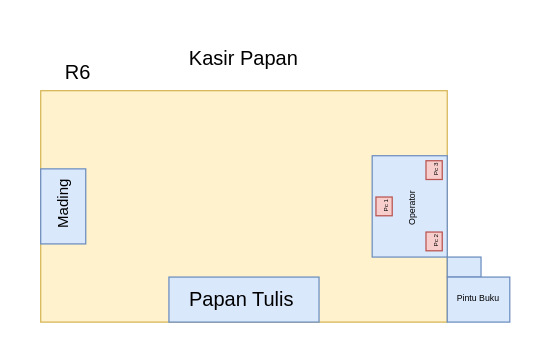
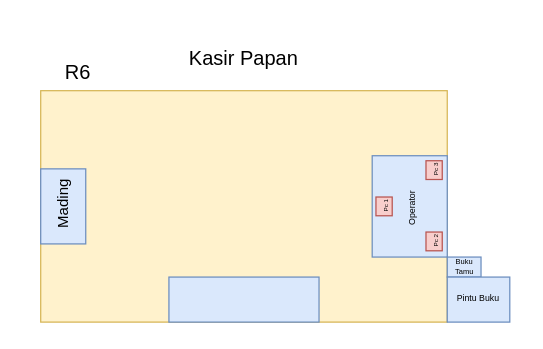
+ <mxCell id="18" value="Buku Tamu" style="text;strokeColor=none;align=center;fillColor=none;html=1;verticalAlign=middle;whiteSpace=wrap;rounded=0;fontSize=6;labelBackgroundColor=none;" vertex="1" parent="1"><mxGeometry x="358.75" y="205" width="23.5" height="15" as="geometry" /></mxCell>
- <mxCell id="8" value="Papan Tulis&amp;nbsp;" style="text;strokeColor=none;align=center;fillColor=none;html=1;verticalAlign=middle;whiteSpace=wrap;rounded=0;fontSize=16;labelBackgroundColor=none;" parent="1" vertex="1"><mxGeometry x="148.56" y="224.5" width="91.88" height="29" as="geometry" /></mxCell>
